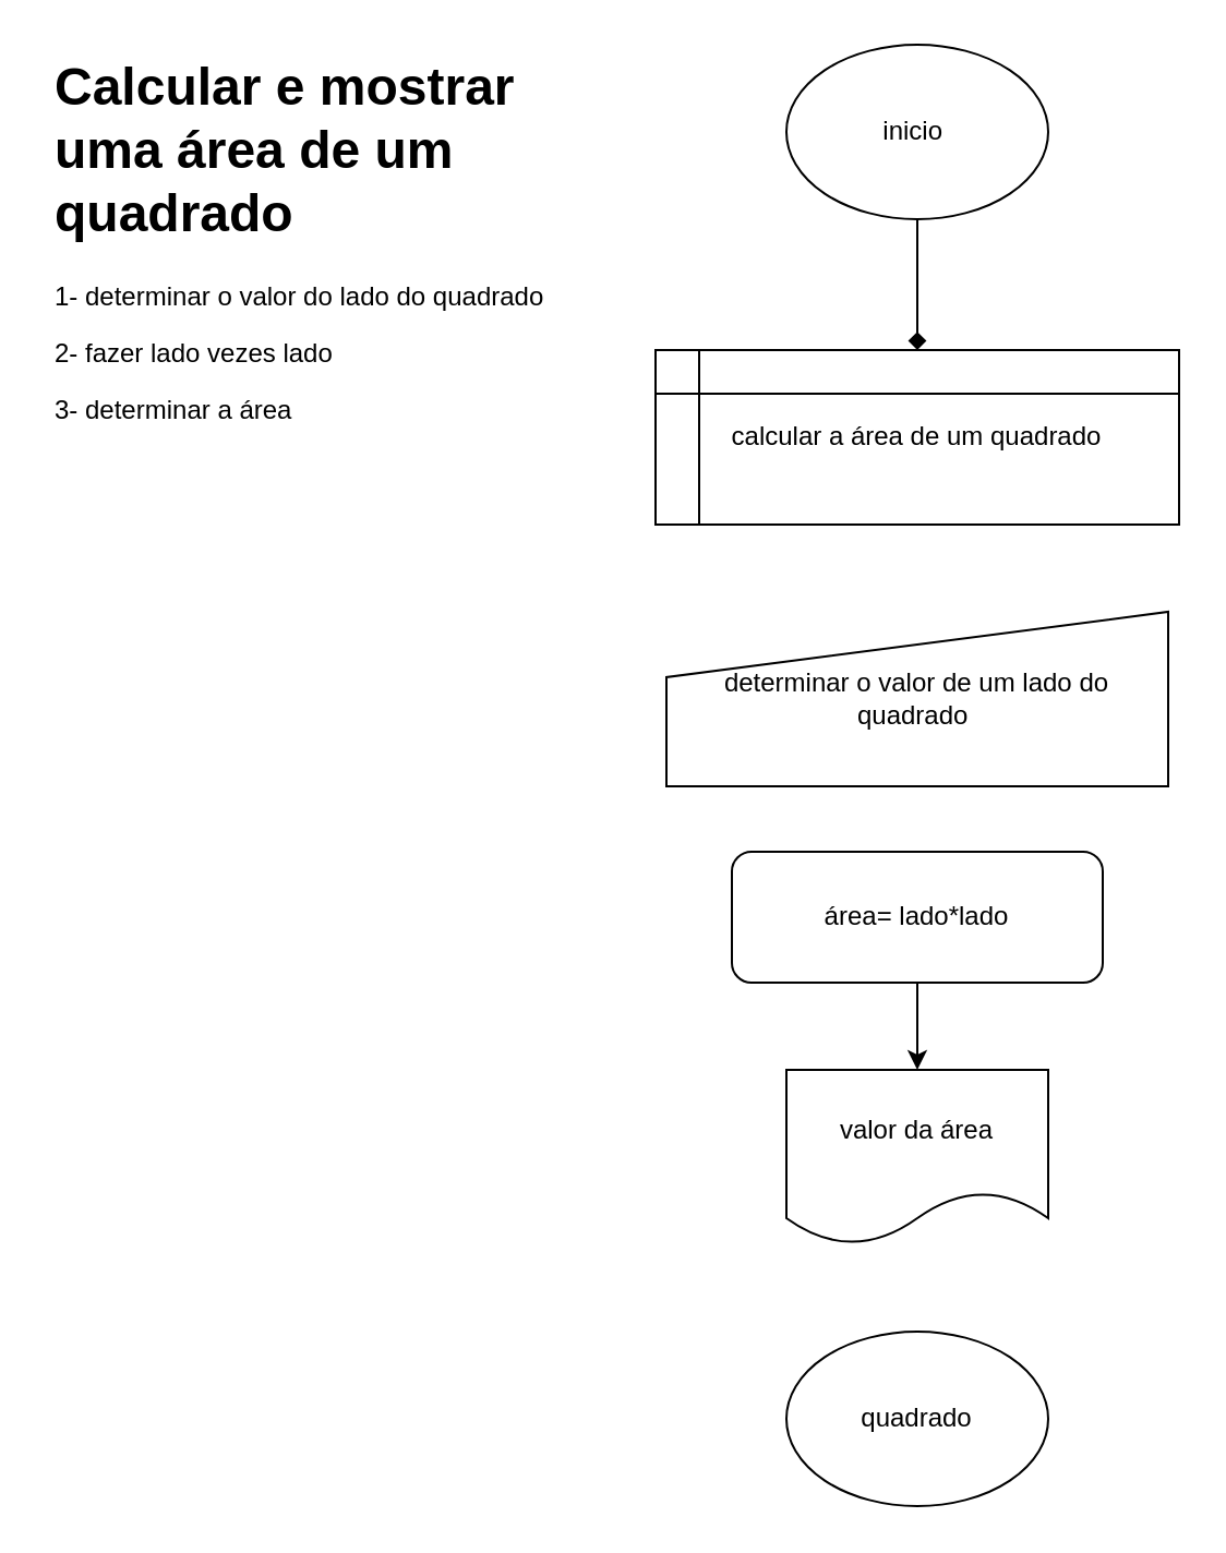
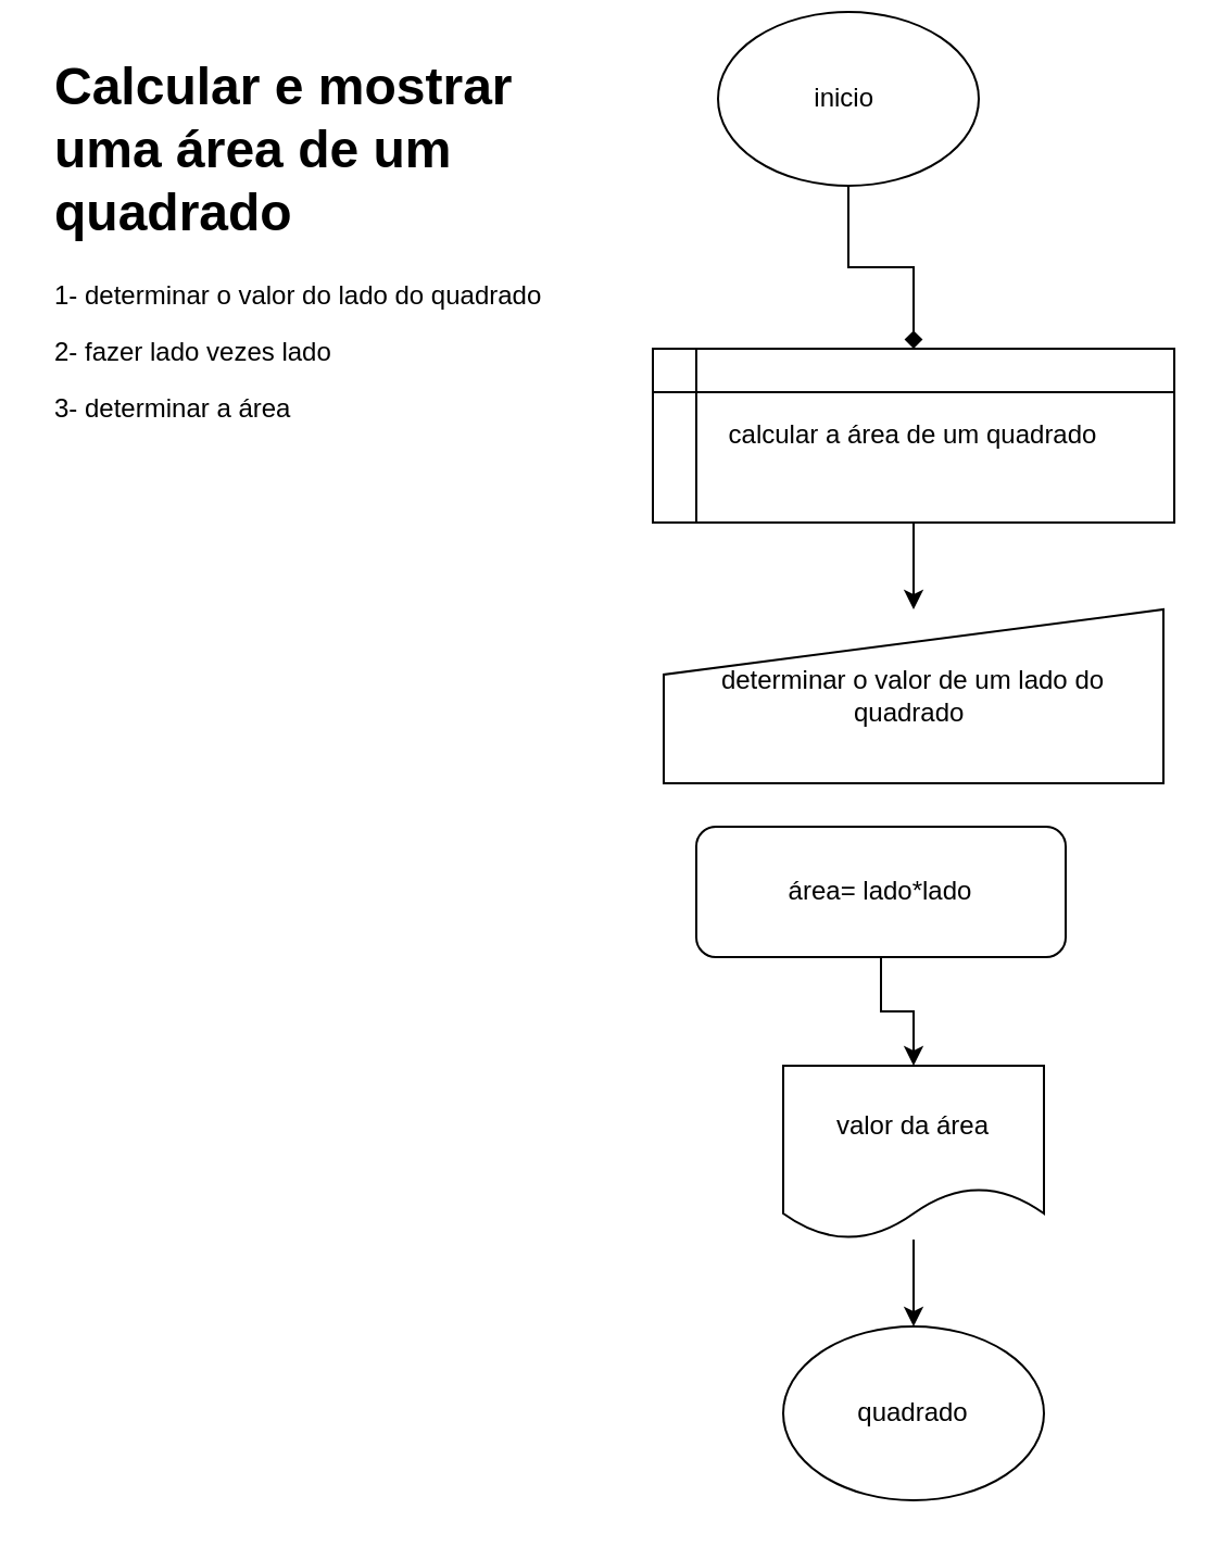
- <mxCell id="5" value="&lt;font style=&quot;vertical-align: inherit&quot;&gt;&lt;font style=&quot;vertical-align: inherit&quot;&gt;inicio&amp;nbsp;&lt;/font&gt;&lt;/font&gt;" style="ellipse;whiteSpace=wrap;html=1;" vertex="1" parent="1"><mxGeometry x="360" y="20" width="120" height="80" as="geometry" /></mxCell>
+ <mxCell id="5" value="&lt;font style=&quot;vertical-align: inherit&quot;&gt;&lt;font style=&quot;vertical-align: inherit&quot;&gt;inicio&amp;nbsp;&lt;/font&gt;&lt;/font&gt;" style="ellipse;whiteSpace=wrap;html=1;" vertex="1" parent="1"><mxGeometry x="330" y="5" width="120" height="80" as="geometry" /></mxCell>
+ <mxCell id="6" style="edgeStyle=orthogonalEdgeStyle;rounded=0;orthogonalLoop=1;jettySize=auto;html=1;" edge="1" parent="1" source="7" target="12"><mxGeometry relative="1" as="geometry" /></mxCell>
- <mxCell id="9" value="&lt;font style=&quot;vertical-align: inherit&quot;&gt;&lt;font style=&quot;vertical-align: inherit&quot;&gt;área= lado*lado&lt;/font&gt;&lt;/font&gt;" style="rounded=1;whiteSpace=wrap;html=1;" vertex="1" parent="1"><mxGeometry x="335" y="390" width="170" height="60" as="geometry" /></mxCell>
+ <mxCell id="9" value="&lt;font style=&quot;vertical-align: inherit&quot;&gt;&lt;font style=&quot;vertical-align: inherit&quot;&gt;área= lado*lado&lt;/font&gt;&lt;/font&gt;" style="rounded=1;whiteSpace=wrap;html=1;" vertex="1" parent="1"><mxGeometry x="320" y="380" width="170" height="60" as="geometry" /></mxCell>
+ <mxCell id="10" style="edgeStyle=orthogonalEdgeStyle;rounded=0;orthogonalLoop=1;jettySize=auto;html=1;entryX=0.5;entryY=0;entryDx=0;entryDy=0;" edge="1" parent="1" source="11" target="3"><mxGeometry relative="1" as="geometry" /></mxCell>
